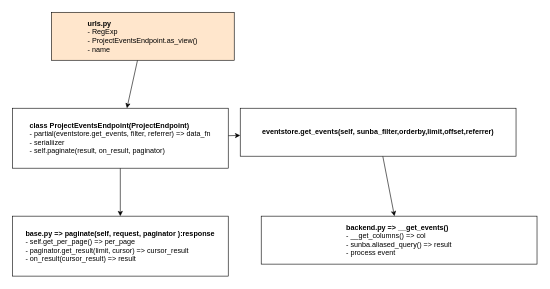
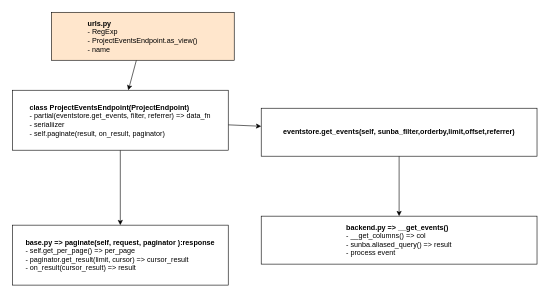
- <mxCell id="8" value="&lt;div style=&quot;text-align: justify&quot;&gt;&lt;b&gt;eventstore.get_events(self, sunba_filter,orderby,limit,offset,referrer)&lt;/b&gt;&lt;/div&gt;" style="rounded=0;whiteSpace=wrap;html=1;fillColor=#FFFFFF;fontColor=#000000;labelBorderColor=none;" vertex="1" parent="1"><mxGeometry x="400" y="180" width="460" height="80" as="geometry" /></mxCell>
+ <mxCell id="8" value="&lt;div style=&quot;text-align: justify&quot;&gt;&lt;b&gt;eventstore.get_events(self, sunba_filter,orderby,limit,offset,referrer)&lt;/b&gt;&lt;/div&gt;" style="rounded=0;whiteSpace=wrap;html=1;fillColor=#FFFFFF;fontColor=#000000;labelBorderColor=none;" vertex="1" parent="1"><mxGeometry x="435" y="180" width="460" height="80" as="geometry" /></mxCell>
- <mxCell id="6" value="&lt;div style=&quot;text-align: justify&quot;&gt;&lt;b&gt;class ProjectEventsEndpoint(ProjectEndpoint)&lt;/b&gt;&lt;/div&gt;&lt;div style=&quot;text-align: justify&quot;&gt;- partial(eventstore.get_events, filter, referrer) =&amp;gt; data_fn&lt;/div&gt;&lt;div style=&quot;text-align: justify&quot;&gt;- serialiizer&lt;/div&gt;&lt;div style=&quot;text-align: justify&quot;&gt;- self.paginate(result, on_result, paginator)&lt;/div&gt;" style="rounded=0;whiteSpace=wrap;html=1;fillColor=#FFFFFF;fontColor=#000000;labelBorderColor=none;" vertex="1" parent="1"><mxGeometry x="20" y="180" width="360" height="100" as="geometry" /></mxCell>
+ <mxCell id="6" value="&lt;div style=&quot;text-align: justify&quot;&gt;&lt;b&gt;class ProjectEventsEndpoint(ProjectEndpoint)&lt;/b&gt;&lt;/div&gt;&lt;div style=&quot;text-align: justify&quot;&gt;- partial(eventstore.get_events, filter, referrer) =&amp;gt; data_fn&lt;/div&gt;&lt;div style=&quot;text-align: justify&quot;&gt;- serialiizer&lt;/div&gt;&lt;div style=&quot;text-align: justify&quot;&gt;- self.paginate(result, on_result, paginator)&lt;/div&gt;" style="rounded=0;whiteSpace=wrap;html=1;fillColor=#FFFFFF;fontColor=#000000;labelBorderColor=none;" vertex="1" parent="1"><mxGeometry x="20" y="150" width="360" height="100" as="geometry" /></mxCell>
- <mxCell id="10" value="&lt;div style=&quot;text-align: justify&quot;&gt;&lt;b&gt;base.py =&amp;gt; paginate(self, request, paginator ):response&lt;/b&gt;&lt;/div&gt;&lt;div style=&quot;text-align: justify&quot;&gt;- self.get_per_page() =&amp;gt; per_page&lt;/div&gt;&lt;div style=&quot;text-align: justify&quot;&gt;- paginator.get_result(limit, cursor) =&amp;gt; cursor_result&lt;/div&gt;&lt;div style=&quot;text-align: justify&quot;&gt;- on_result(cursor_result) =&amp;gt; result&lt;/div&gt;" style="rounded=0;whiteSpace=wrap;html=1;fillColor=#FFFFFF;fontColor=#000000;labelBorderColor=none;" vertex="1" parent="1"><mxGeometry x="20" y="360" width="360" height="100" as="geometry" /></mxCell>
+ <mxCell id="10" value="&lt;div style=&quot;text-align: justify&quot;&gt;&lt;b&gt;base.py =&amp;gt; paginate(self, request, paginator ):response&lt;/b&gt;&lt;/div&gt;&lt;div style=&quot;text-align: justify&quot;&gt;- self.get_per_page() =&amp;gt; per_page&lt;/div&gt;&lt;div style=&quot;text-align: justify&quot;&gt;- paginator.get_result(limit, cursor) =&amp;gt; cursor_result&lt;/div&gt;&lt;div style=&quot;text-align: justify&quot;&gt;- on_result(cursor_result) =&amp;gt; result&lt;/div&gt;" style="rounded=0;whiteSpace=wrap;html=1;fillColor=#FFFFFF;fontColor=#000000;labelBorderColor=none;" vertex="1" parent="1"><mxGeometry x="20" y="375" width="360" height="100" as="geometry" /></mxCell>
